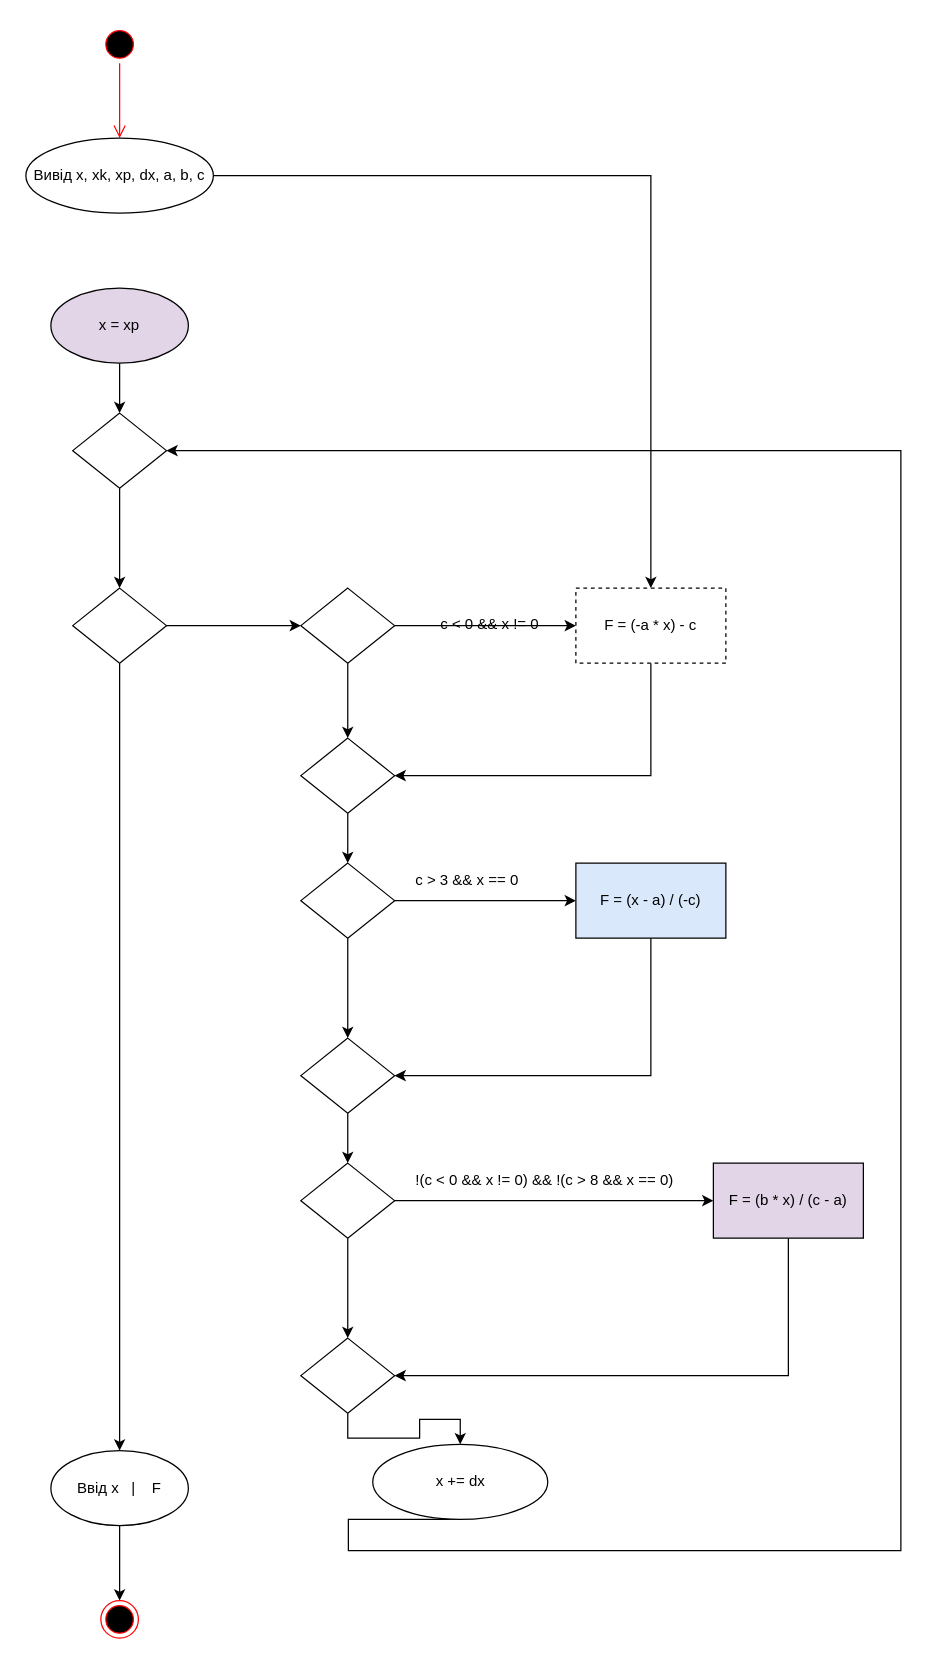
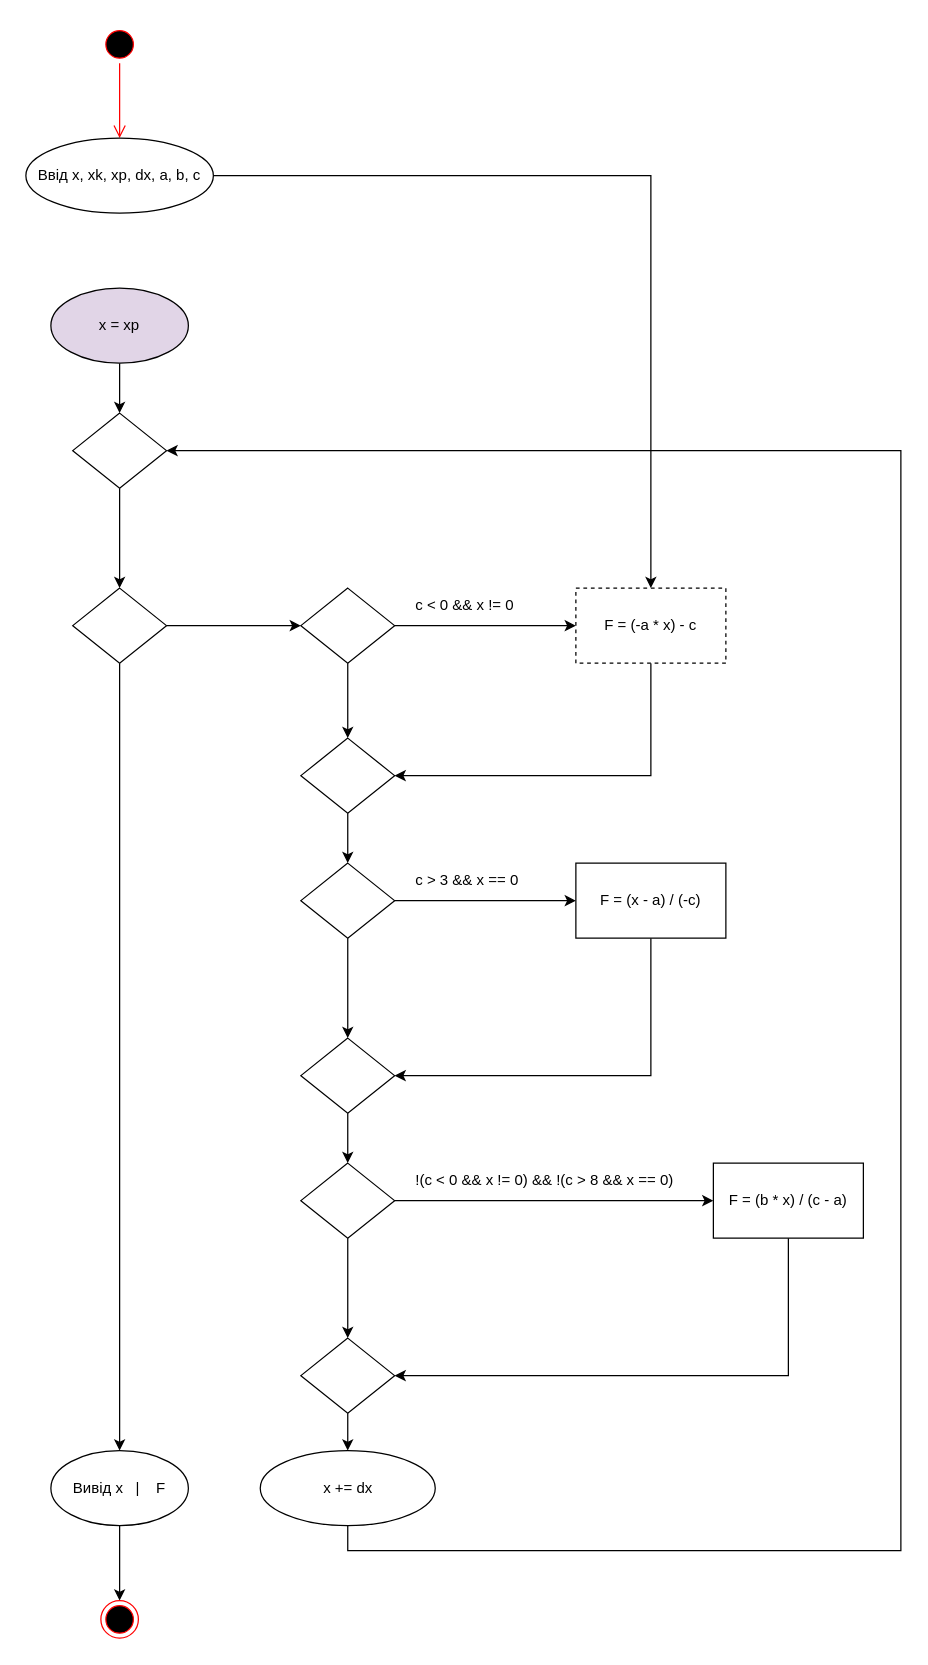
- <mxCell id="5" value="Вивід&amp;nbsp;x, xk, xp, dx, a, b, c" style="ellipse;whiteSpace=wrap;html=1;" vertex="1" parent="1"><mxGeometry x="20" y="110" width="150" height="60" as="geometry" /></mxCell>
+ <mxCell id="5" value="Ввід&amp;nbsp;x, xk, xp, dx, a, b, c" style="ellipse;whiteSpace=wrap;html=1;" vertex="1" parent="1"><mxGeometry x="20" y="110" width="150" height="60" as="geometry" /></mxCell>
- <mxCell id="18" value="c &lt; 0 &amp;&amp; x != 0" style="text;whiteSpace=wrap;html=1;" vertex="1" parent="1"><mxGeometry x="350" y="485" width="100" height="30" as="geometry" /></mxCell>
+ <mxCell id="18" value="c &lt; 0 &amp;&amp; x != 0" style="text;whiteSpace=wrap;html=1;" vertex="1" parent="1"><mxGeometry x="330" y="470" width="100" height="30" as="geometry" /></mxCell>
- <mxCell id="25" value="F = (x - a) / (-c)" style="whiteSpace=wrap;html=1;fillColor=#dae8fc;" vertex="1" parent="1"><mxGeometry x="460" y="690" width="120" height="60" as="geometry" /></mxCell>
+ <mxCell id="25" value="F = (x - a) / (-c)" style="whiteSpace=wrap;html=1;" vertex="1" parent="1"><mxGeometry x="460" y="690" width="120" height="60" as="geometry" /></mxCell>
- <mxCell id="33" value="F = (b * x) / (c - a)" style="whiteSpace=wrap;html=1;fillColor=#e1d5e7;" vertex="1" parent="1"><mxGeometry x="570" y="930" width="120" height="60" as="geometry" /></mxCell>
+ <mxCell id="33" value="F = (b * x) / (c - a)" style="whiteSpace=wrap;html=1;" vertex="1" parent="1"><mxGeometry x="570" y="930" width="120" height="60" as="geometry" /></mxCell>
- <mxCell id="38" value="x += dx" style="ellipse;whiteSpace=wrap;html=1;" vertex="1" parent="1"><mxGeometry x="297.5" y="1155" width="140" height="60" as="geometry" /></mxCell>
+ <mxCell id="38" value="x += dx" style="ellipse;whiteSpace=wrap;html=1;" vertex="1" parent="1"><mxGeometry x="207.5" y="1160" width="140" height="60" as="geometry" /></mxCell>
- <mxCell id="40" value="Ввід x&amp;nbsp; &amp;nbsp;|&amp;nbsp; &amp;nbsp; F" style="ellipse;whiteSpace=wrap;html=1;" vertex="1" parent="1"><mxGeometry x="40" y="1160" width="110" height="60" as="geometry" /></mxCell>
+ <mxCell id="40" value="Вивід x&amp;nbsp; &amp;nbsp;|&amp;nbsp; &amp;nbsp; F" style="ellipse;whiteSpace=wrap;html=1;" vertex="1" parent="1"><mxGeometry x="40" y="1160" width="110" height="60" as="geometry" /></mxCell>
